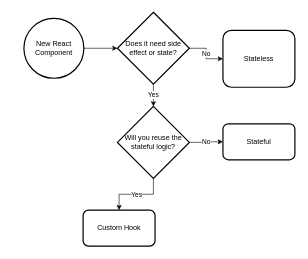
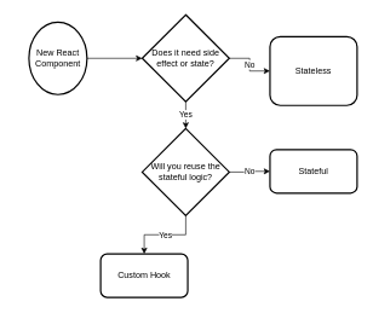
- <mxCell id="6" value="New React Component" style="strokeWidth=2;html=1;shape=mxgraph.flowchart.start_2;whiteSpace=wrap;shadow=0;" parent="1" vertex="1"><mxGeometry x="39" y="30" width="100" height="100" as="geometry" /></mxCell>
+ <mxCell id="6" value="New React Component" style="strokeWidth=2;html=1;shape=mxgraph.flowchart.start_2;whiteSpace=wrap;shadow=0;" parent="1" vertex="1"><mxGeometry x="39" y="30" width="80" height="100" as="geometry" /></mxCell>
